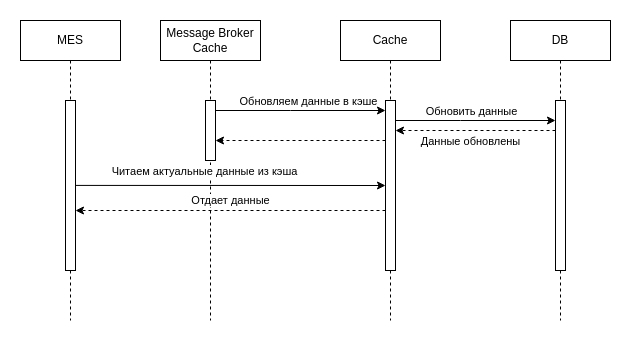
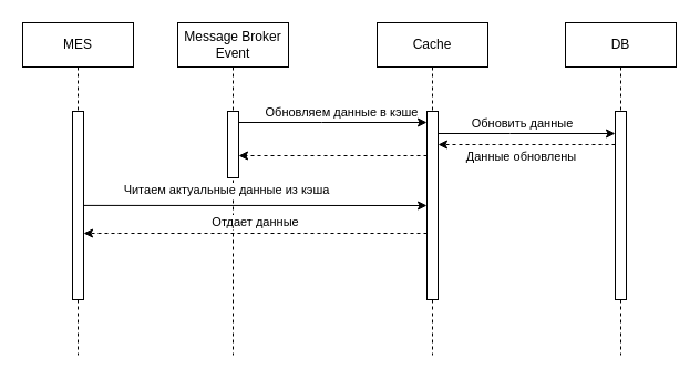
- <mxCell id="9" value="Message Broker Cache" style="shape=umlLifeline;perimeter=lifelinePerimeter;whiteSpace=wrap;html=1;container=0;dropTarget=0;collapsible=0;recursiveResize=0;outlineConnect=0;portConstraint=eastwest;newEdgeStyle={&quot;edgeStyle&quot;:&quot;elbowEdgeStyle&quot;,&quot;elbow&quot;:&quot;vertical&quot;,&quot;curved&quot;:0,&quot;rounded&quot;:0};" vertex="1" parent="1"><mxGeometry x="160" y="20" width="100" height="300" as="geometry" /></mxCell>
+ <mxCell id="9" value="Message Broker Event" style="shape=umlLifeline;perimeter=lifelinePerimeter;whiteSpace=wrap;html=1;container=0;dropTarget=0;collapsible=0;recursiveResize=0;outlineConnect=0;portConstraint=eastwest;newEdgeStyle={&quot;edgeStyle&quot;:&quot;elbowEdgeStyle&quot;,&quot;elbow&quot;:&quot;vertical&quot;,&quot;curved&quot;:0,&quot;rounded&quot;:0};" vertex="1" parent="1"><mxGeometry x="160" y="20" width="100" height="300" as="geometry" /></mxCell>
